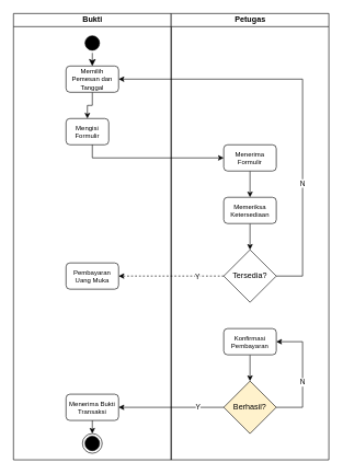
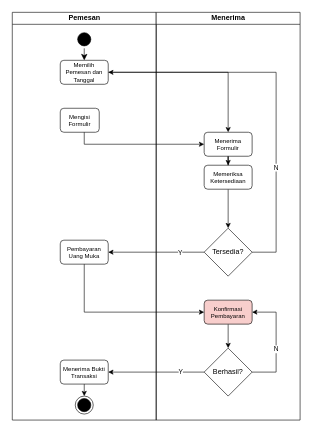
- <mxCell id="2" value="Bukti" style="swimlane;html=1;startSize=20;" vertex="1" parent="1"><mxGeometry x="20" y="20" width="240" height="680" as="geometry" /></mxCell>
+ <mxCell id="2" value="Pemesan" style="swimlane;html=1;startSize=20;" vertex="1" parent="1"><mxGeometry x="20" y="20" width="240" height="680" as="geometry" /></mxCell>
- <mxCell id="12" value="Petugas" style="swimlane;html=1;startSize=20;" vertex="1" parent="1"><mxGeometry x="260" y="20" width="240" height="680" as="geometry" /></mxCell>
+ <mxCell id="12" value="Menerima" style="swimlane;html=1;startSize=20;" vertex="1" parent="1"><mxGeometry x="260" y="20" width="240" height="680" as="geometry" /></mxCell>
- <mxCell id="10" value="" style="edgeStyle=orthogonalEdgeStyle;rounded=0;orthogonalLoop=1;jettySize=auto;html=1;" edge="1" parent="2" source="11" target="4"><mxGeometry relative="1" as="geometry" /></mxCell>
+ <mxCell id="10" value="" style="edgeStyle=orthogonalEdgeStyle;rounded=0;orthogonalLoop=1;jettySize=auto;html=1;" edge="1" parent="2" source="11" target="14"><mxGeometry relative="1" as="geometry" /></mxCell>
- <mxCell id="16" value="Memeriksa Ketersediaan" style="rounded=1;whiteSpace=wrap;html=1;fontSize=10;" vertex="1" parent="12"><mxGeometry x="80" y="280" width="80" height="40" as="geometry" /></mxCell>
+ <mxCell id="16" value="Memeriksa Ketersediaan" style="rounded=1;whiteSpace=wrap;html=1;fontSize=10;" vertex="1" parent="12"><mxGeometry x="80" y="255" width="80" height="40" as="geometry" /></mxCell>
- <mxCell id="24" style="edgeStyle=orthogonalEdgeStyle;rounded=0;orthogonalLoop=1;jettySize=auto;html=1;entryX=1;entryY=0.5;entryDx=0;entryDy=0;dashed=1;" edge="1" parent="1" source="17" target="5"><mxGeometry relative="1" as="geometry" /></mxCell>
+ <mxCell id="24" style="edgeStyle=orthogonalEdgeStyle;rounded=0;orthogonalLoop=1;jettySize=auto;html=1;entryX=1;entryY=0.5;entryDx=0;entryDy=0;" edge="1" parent="1" source="17" target="5"><mxGeometry relative="1" as="geometry" /></mxCell>
+ <mxCell id="26" style="edgeStyle=orthogonalEdgeStyle;rounded=0;orthogonalLoop=1;jettySize=auto;html=1;entryX=0;entryY=0.5;entryDx=0;entryDy=0;" edge="1" parent="1" source="5" target="19"><mxGeometry relative="1" as="geometry"><Array as="points"><mxPoint x="140" y="520" /></Array></mxGeometry></mxCell>
- <mxCell id="19" value="Konfirmasi Pembayaran" style="rounded=1;whiteSpace=wrap;html=1;fontSize=10;" vertex="1" parent="12"><mxGeometry x="80" y="480" width="80" height="40" as="geometry" /></mxCell>
+ <mxCell id="19" value="Konfirmasi Pembayaran" style="rounded=1;whiteSpace=wrap;html=1;fontSize=10;fillColor=#f8cecc;" vertex="1" parent="12"><mxGeometry x="80" y="480" width="80" height="40" as="geometry" /></mxCell>
- <mxCell id="22" value="Berhasil?" style="rhombus;whiteSpace=wrap;html=1;fillColor=#fff2cc;" vertex="1" parent="12"><mxGeometry x="80" y="560" width="80" height="80" as="geometry" /></mxCell>
+ <mxCell id="22" value="Berhasil?" style="rhombus;whiteSpace=wrap;html=1;" vertex="1" parent="12"><mxGeometry x="80" y="560" width="80" height="80" as="geometry" /></mxCell>
